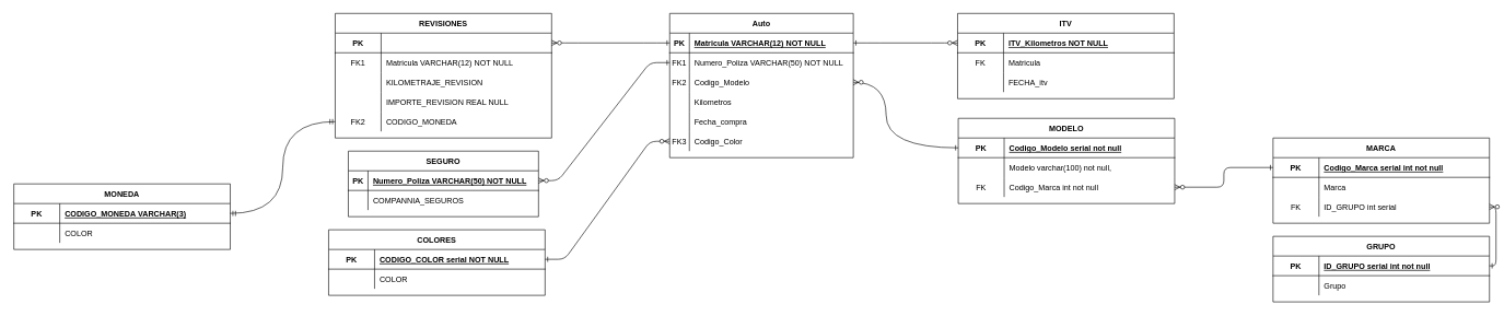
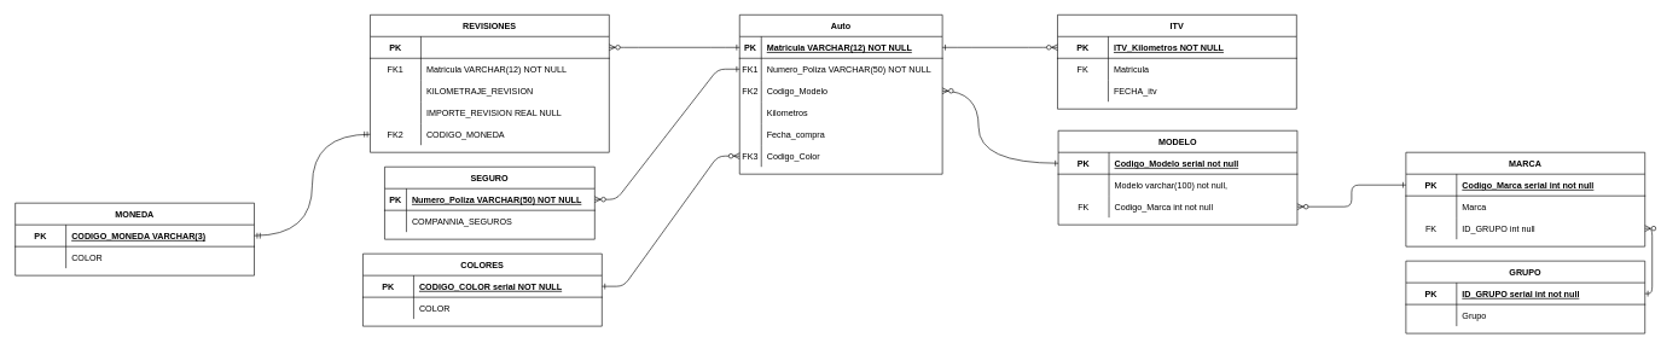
- <mxCell id="88" value="ID_GRUPO int serial" style="shape=partialRectangle;overflow=hidden;connectable=0;fillColor=none;top=0;left=0;bottom=0;right=0;align=left;spacingLeft=6;" parent="86" vertex="1"><mxGeometry x="70" width="260" height="30" as="geometry"><mxRectangle width="260" height="30" as="alternateBounds" /></mxGeometry></mxCell>
+ <mxCell id="88" value="ID_GRUPO int null" style="shape=partialRectangle;overflow=hidden;connectable=0;fillColor=none;top=0;left=0;bottom=0;right=0;align=left;spacingLeft=6;" parent="86" vertex="1"><mxGeometry x="70" width="260" height="30" as="geometry"><mxRectangle width="260" height="30" as="alternateBounds" /></mxGeometry></mxCell>
